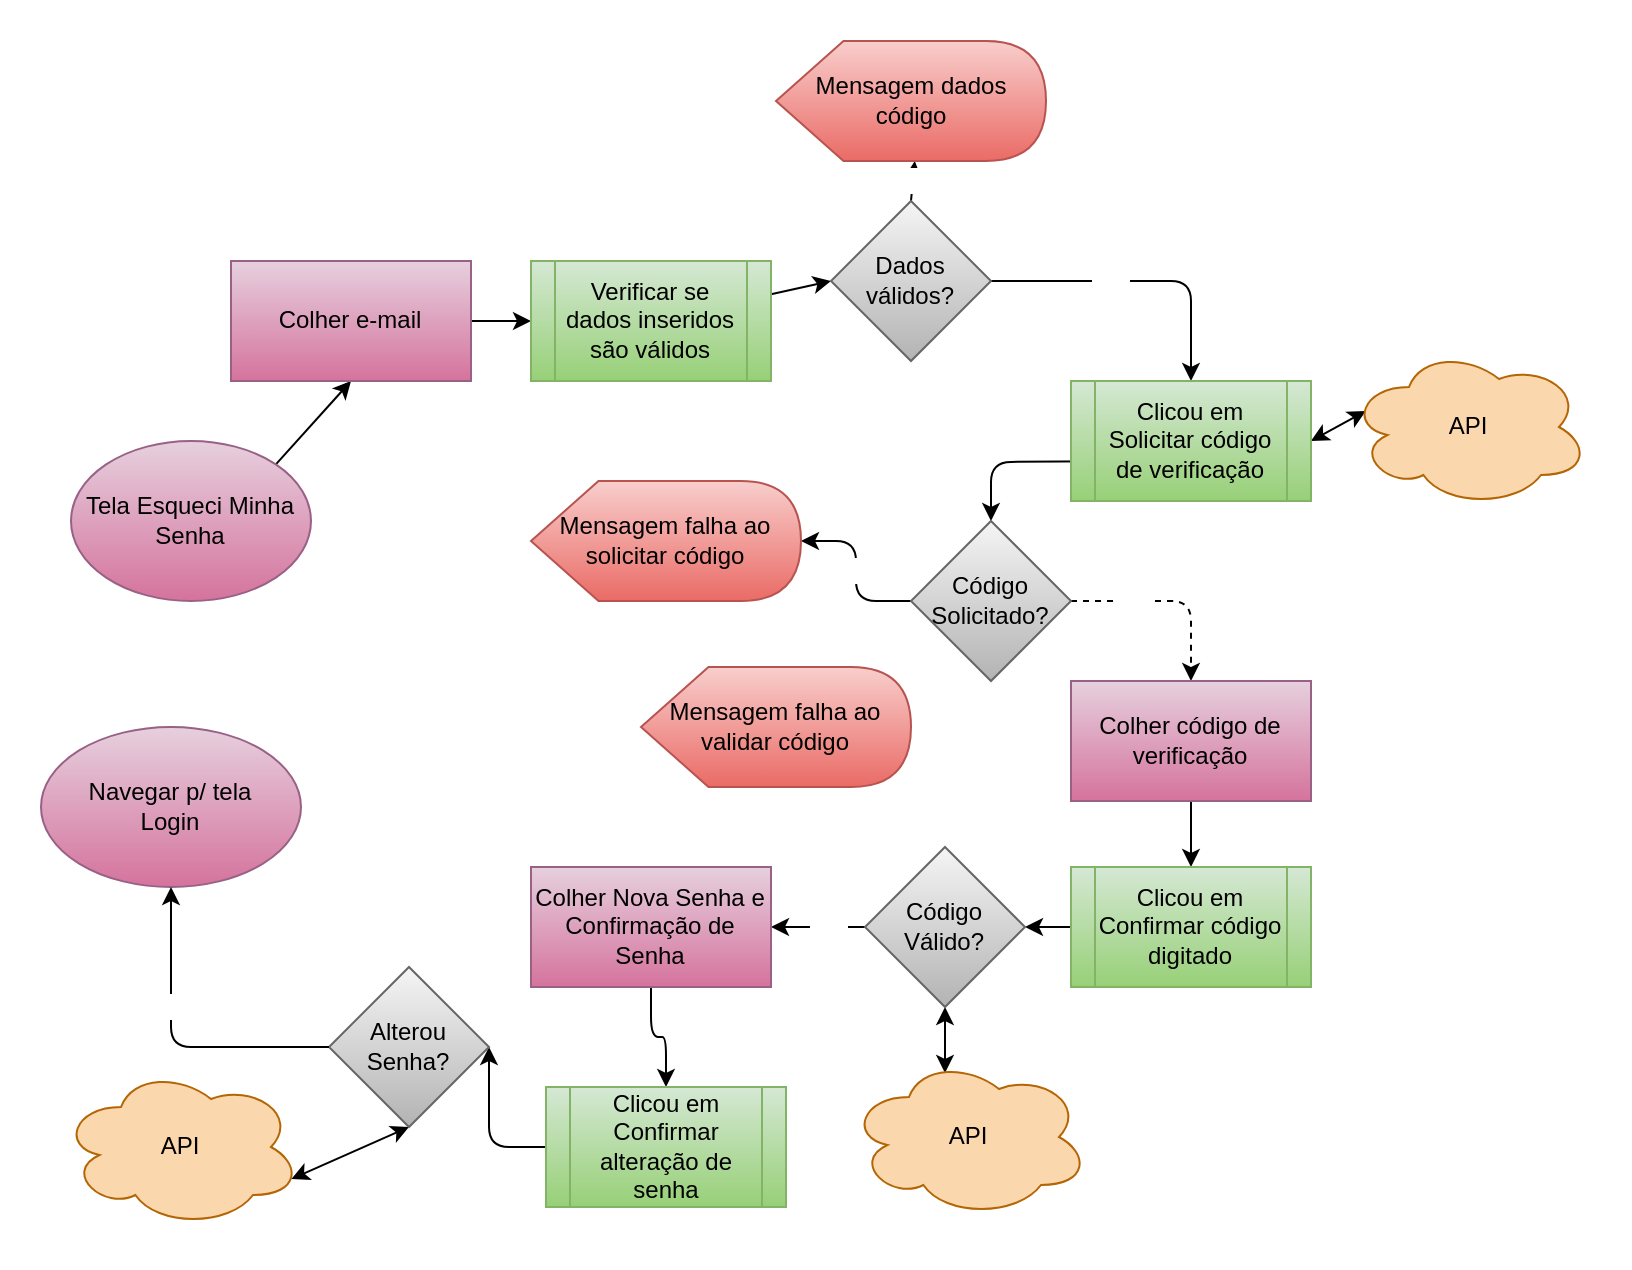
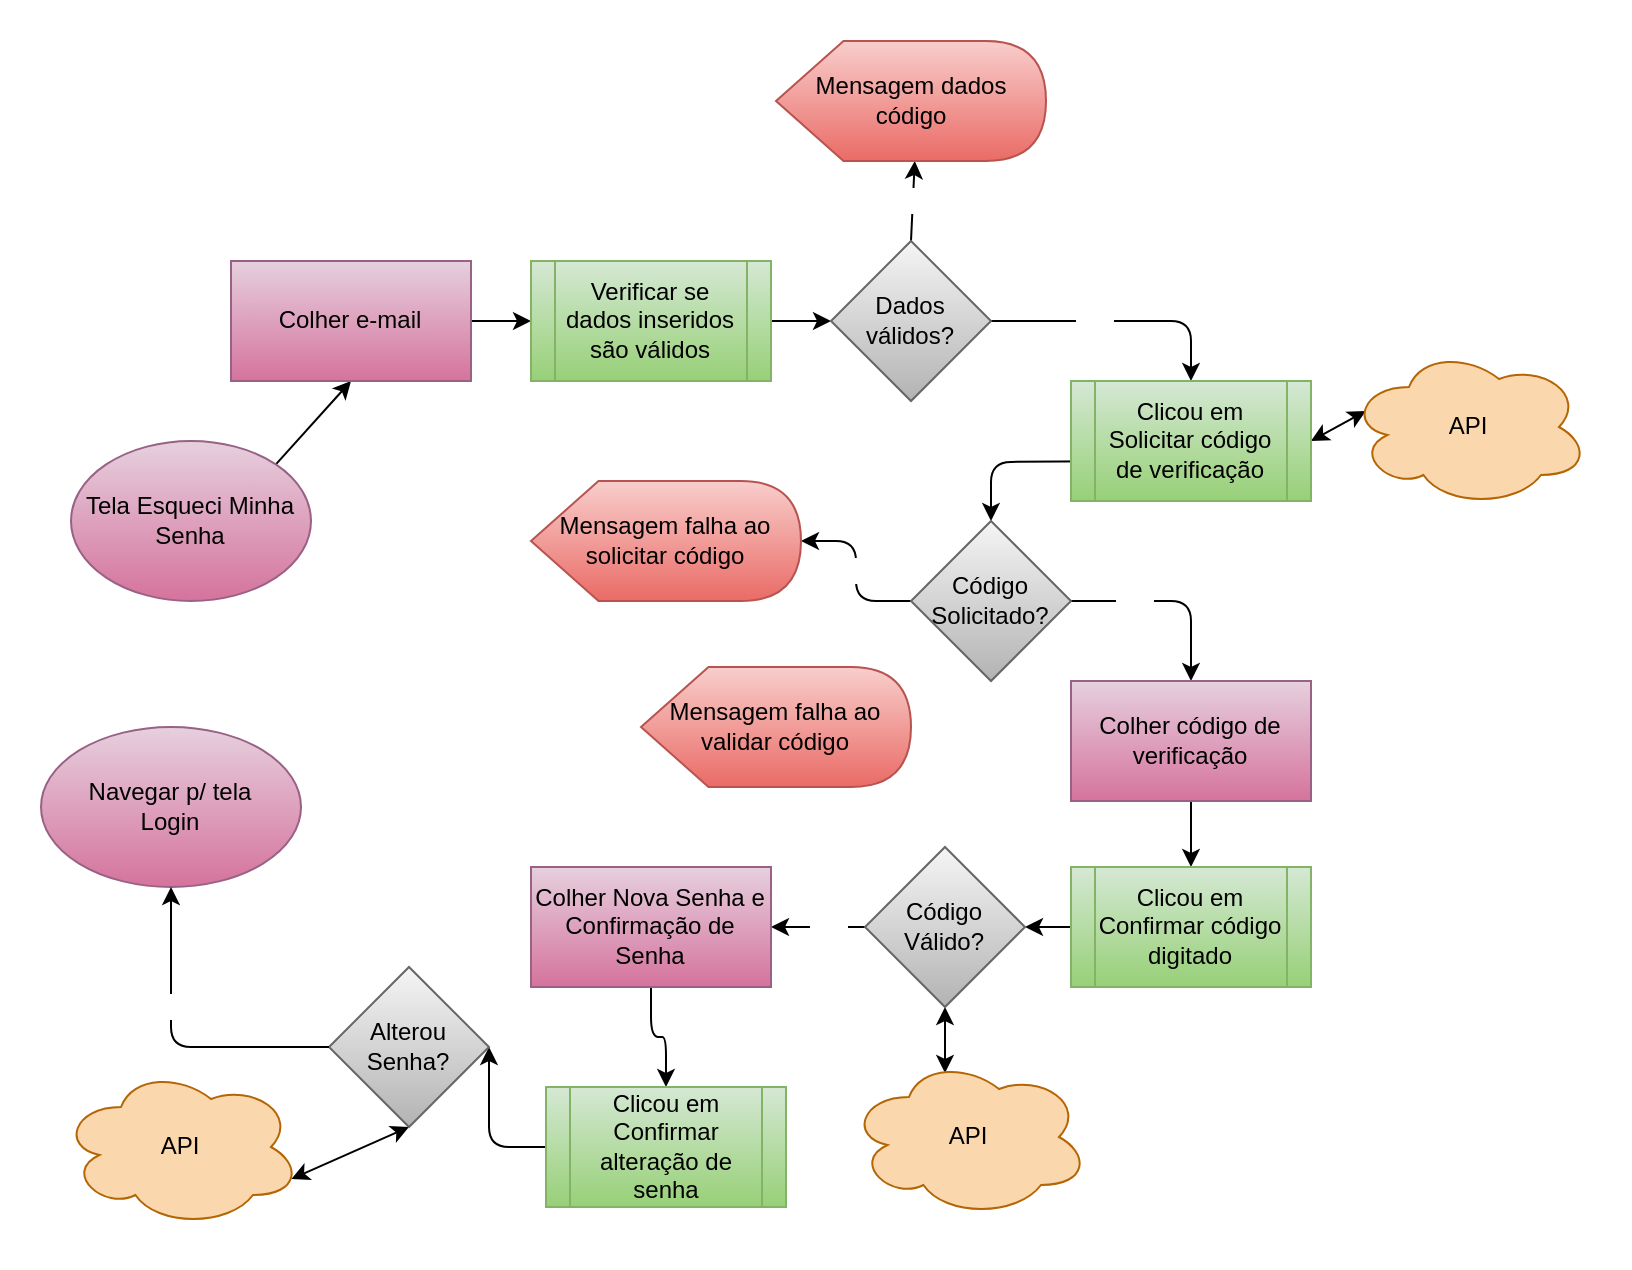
- <mxCell id="10" value="Dados válidos?" style="rhombus;whiteSpace=wrap;html=1;fillColor=#f5f5f5;gradientColor=#b3b3b3;strokeColor=#666666;fontColor=#000000;" parent="1" vertex="1"><mxGeometry x="415" y="100" width="80" height="80" as="geometry" /></mxCell>
+ <mxCell id="10" value="Dados válidos?" style="rhombus;whiteSpace=wrap;html=1;fillColor=#f5f5f5;gradientColor=#b3b3b3;strokeColor=#666666;fontColor=#000000;" parent="1" vertex="1"><mxGeometry x="415" y="120" width="80" height="80" as="geometry" /></mxCell>
- <mxCell id="15" value="Sim" style="edgeStyle=orthogonalEdgeStyle;html=1;fontColor=#FFFFFF;exitX=1;exitY=0.5;exitDx=0;exitDy=0;entryX=0.5;entryY=0;entryDx=0;entryDy=0;dashed=1;" parent="1" source="18" target="23" edge="1"><mxGeometry x="-0.368" relative="1" as="geometry"><mxPoint x="515" y="320" as="sourcePoint" /><Array as="points"><mxPoint x="595" y="300" /></Array><mxPoint as="offset" /><mxPoint x="654" y="303" as="targetPoint" /></mxGeometry></mxCell>
+ <mxCell id="15" value="Sim" style="edgeStyle=orthogonalEdgeStyle;html=1;fontColor=#FFFFFF;exitX=1;exitY=0.5;exitDx=0;exitDy=0;entryX=0.5;entryY=0;entryDx=0;entryDy=0;" parent="1" source="18" target="23" edge="1"><mxGeometry x="-0.368" relative="1" as="geometry"><mxPoint x="515" y="320" as="sourcePoint" /><Array as="points"><mxPoint x="595" y="300" /></Array><mxPoint as="offset" /><mxPoint x="654" y="303" as="targetPoint" /></mxGeometry></mxCell>
